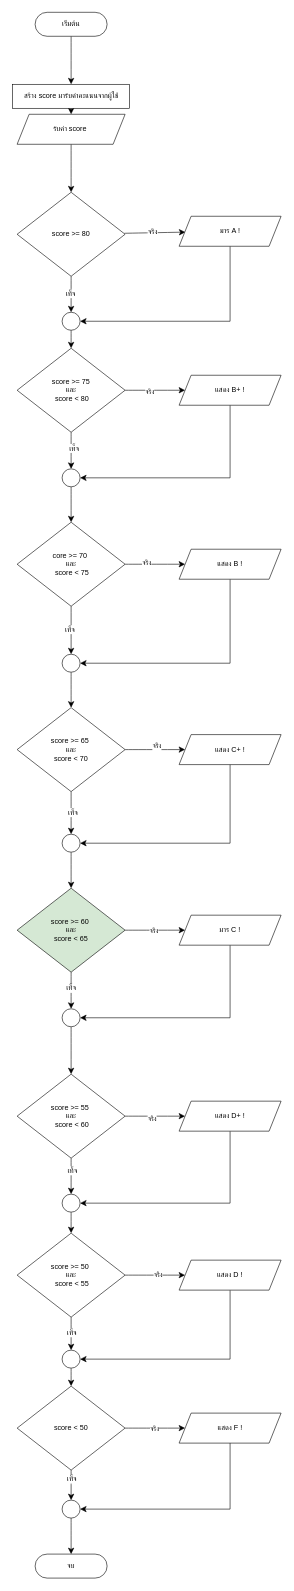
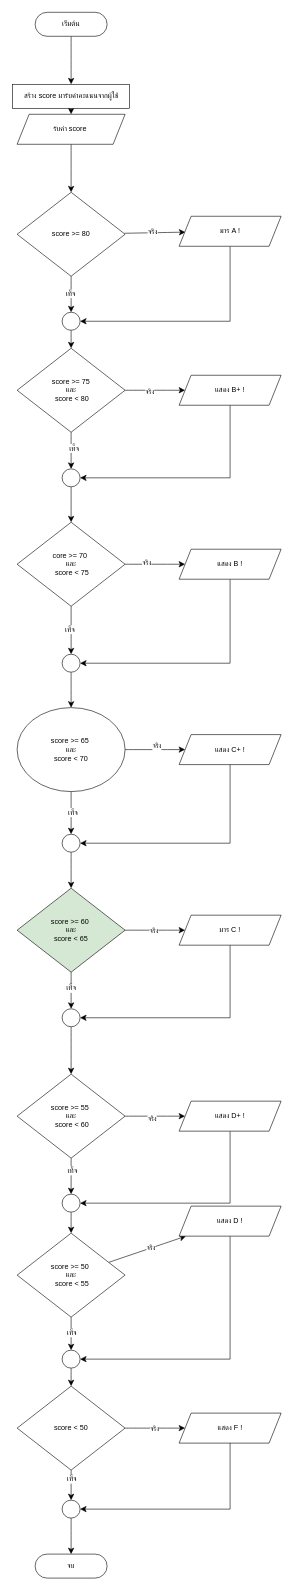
- <mxCell id="23" value="score &amp;gt;= 65&amp;nbsp;&lt;div&gt;และ&lt;/div&gt;&lt;div&gt;score &amp;lt; 70&lt;/div&gt;" style="rhombus;whiteSpace=wrap;html=1;" parent="1" vertex="1"><mxGeometry x="28" y="1179" width="180" height="140" as="geometry" /></mxCell>
+ <mxCell id="23" value="score &amp;gt;= 65&amp;nbsp;&lt;div&gt;และ&lt;/div&gt;&lt;div&gt;score &amp;lt; 70&lt;/div&gt;" style="ellipse;whiteSpace=wrap;html=1;" parent="1" vertex="1"><mxGeometry x="28" y="1179" width="180" height="140" as="geometry" /></mxCell>
- <mxCell id="54" value="แสดง D !" style="shape=parallelogram;perimeter=parallelogramPerimeter;whiteSpace=wrap;html=1;fixedSize=1;" parent="1" vertex="1"><mxGeometry x="298" y="2100" width="170" height="50" as="geometry" /></mxCell>
+ <mxCell id="54" value="แสดง D !" style="shape=parallelogram;perimeter=parallelogramPerimeter;whiteSpace=wrap;html=1;fixedSize=1;" parent="1" vertex="1"><mxGeometry x="298" y="2010" width="170" height="50" as="geometry" /></mxCell>
